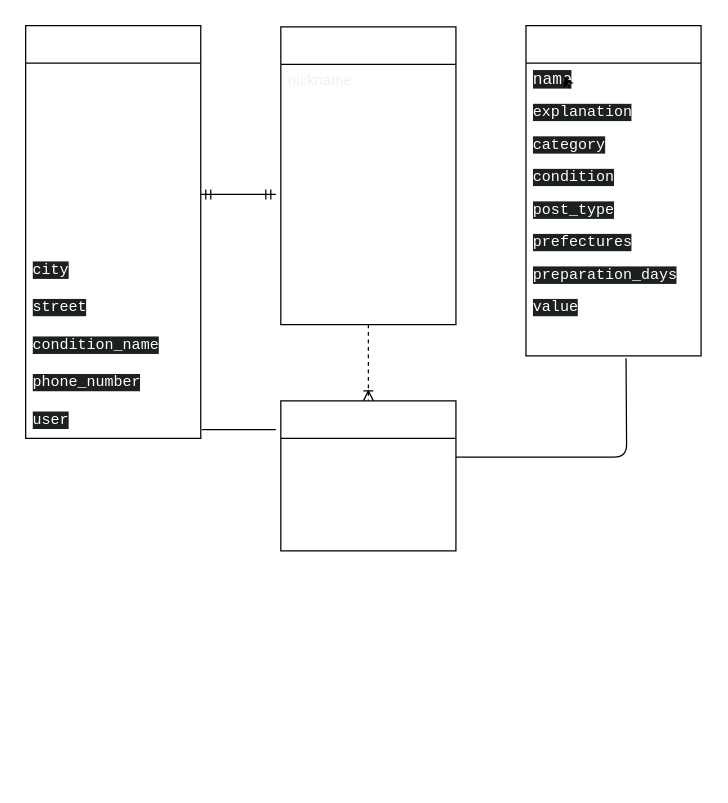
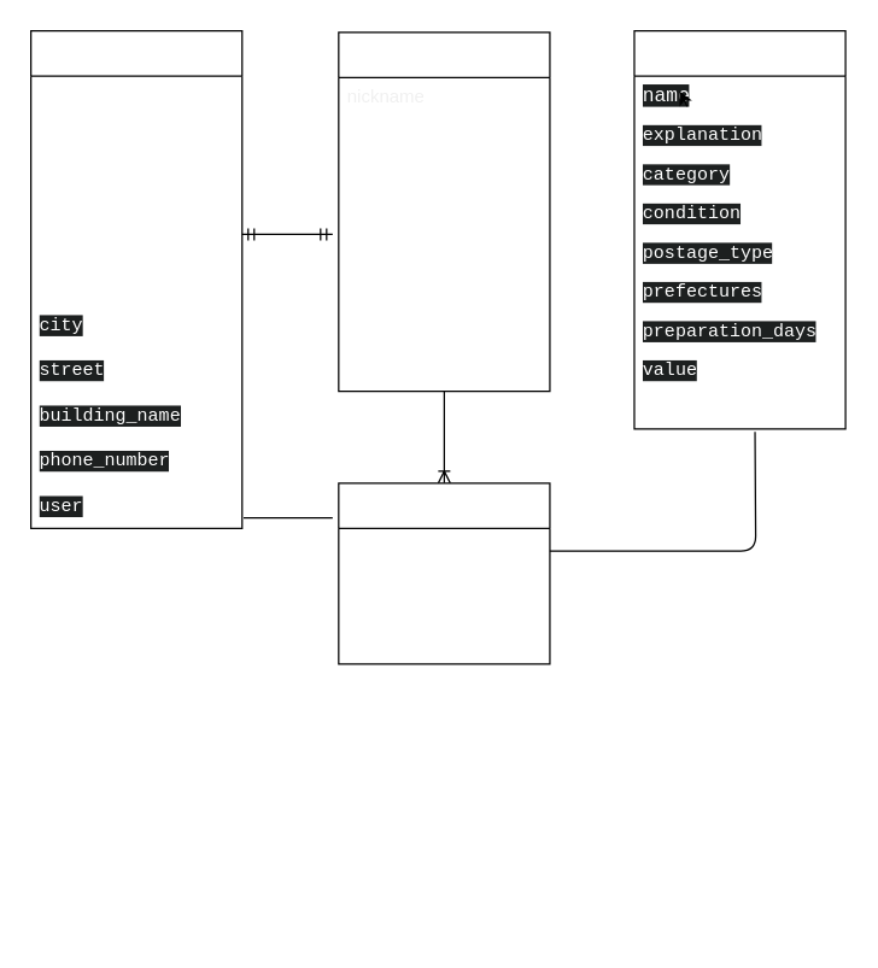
- <mxCell id="18" value="&lt;span style=&quot;font-family: SFMono-Regular, Consolas, &amp;quot;Liberation Mono&amp;quot;, Menlo, Courier, monospace; background-color: rgb(29, 32, 32);&quot;&gt;post_type&lt;/span&gt;" style="text;strokeColor=none;fillColor=none;align=left;verticalAlign=middle;spacingLeft=4;spacingRight=4;overflow=hidden;points=[[0,0.5],[1,0.5]];portConstraint=eastwest;rotatable=0;whiteSpace=wrap;html=1;fontSize=12;fontColor=#FFFFFF;" vertex="1" parent="13"><mxGeometry y="134" width="140" height="26" as="geometry" /></mxCell>
+ <mxCell id="18" value="&lt;span style=&quot;font-family: SFMono-Regular, Consolas, &amp;quot;Liberation Mono&amp;quot;, Menlo, Courier, monospace; background-color: rgb(29, 32, 32);&quot;&gt;postage_type&lt;/span&gt;" style="text;strokeColor=none;fillColor=none;align=left;verticalAlign=middle;spacingLeft=4;spacingRight=4;overflow=hidden;points=[[0,0.5],[1,0.5]];portConstraint=eastwest;rotatable=0;whiteSpace=wrap;html=1;fontSize=12;fontColor=#FFFFFF;" vertex="1" parent="13"><mxGeometry y="134" width="140" height="26" as="geometry" /></mxCell>
- <mxCell id="32" value="&lt;span style=&quot;font-family: SFMono-Regular, Consolas, &amp;quot;Liberation Mono&amp;quot;, Menlo, Courier, monospace; background-color: rgb(29, 32, 32);&quot;&gt;&lt;font style=&quot;font-size: 12px;&quot;&gt;condition_name&lt;/font&gt;&lt;/span&gt;" style="text;strokeColor=none;fillColor=none;align=left;verticalAlign=middle;spacingLeft=4;spacingRight=4;overflow=hidden;points=[[0,0.5],[1,0.5]];portConstraint=eastwest;rotatable=0;whiteSpace=wrap;html=1;fontSize=12;fontColor=#FFFFFF;" vertex="1" parent="24"><mxGeometry y="240" width="140" height="30" as="geometry" /></mxCell>
+ <mxCell id="32" value="&lt;span style=&quot;font-family: SFMono-Regular, Consolas, &amp;quot;Liberation Mono&amp;quot;, Menlo, Courier, monospace; background-color: rgb(29, 32, 32);&quot;&gt;&lt;font style=&quot;font-size: 12px;&quot;&gt;building_name&lt;/font&gt;&lt;/span&gt;" style="text;strokeColor=none;fillColor=none;align=left;verticalAlign=middle;spacingLeft=4;spacingRight=4;overflow=hidden;points=[[0,0.5],[1,0.5]];portConstraint=eastwest;rotatable=0;whiteSpace=wrap;html=1;fontSize=12;fontColor=#FFFFFF;" vertex="1" parent="24"><mxGeometry y="240" width="140" height="30" as="geometry" /></mxCell>
- <mxCell id="3" style="edgeStyle=none;html=1;fontSize=12;fontColor=#FFFFFF;endArrow=ERoneToMany;endFill=0;entryX=0.5;entryY=0;entryDx=0;entryDy=0;dashed=1;" edge="1" parent="1" source="4" target="35"><mxGeometry relative="1" as="geometry"><mxPoint x="294" y="310" as="targetPoint" /></mxGeometry></mxCell>
+ <mxCell id="3" style="edgeStyle=none;html=1;fontSize=12;fontColor=#FFFFFF;endArrow=ERoneToMany;endFill=0;entryX=0.5;entryY=0;entryDx=0;entryDy=0;" edge="1" parent="1" source="4" target="35"><mxGeometry relative="1" as="geometry"><mxPoint x="294" y="310" as="targetPoint" /></mxGeometry></mxCell>
